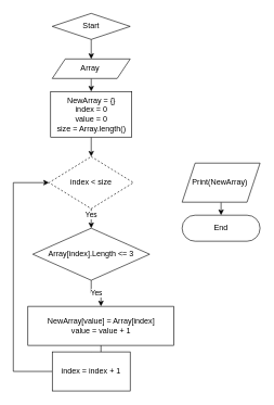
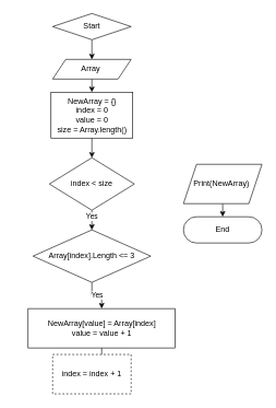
- <mxCell id="11" value="index &amp;lt; size" style="rhombus;whiteSpace=wrap;html=1;dashed=1;" vertex="1" parent="1"><mxGeometry x="75" y="240" width="130" height="80" as="geometry" /></mxCell>
+ <mxCell id="11" value="index &amp;lt; size" style="rhombus;whiteSpace=wrap;html=1;" vertex="1" parent="1"><mxGeometry x="75" y="240" width="130" height="80" as="geometry" /></mxCell>
- <mxCell id="14" style="edgeStyle=orthogonalEdgeStyle;rounded=0;orthogonalLoop=1;jettySize=auto;html=1;exitX=0;exitY=0.5;exitDx=0;exitDy=0;entryX=0;entryY=0.5;entryDx=0;entryDy=0;" edge="1" parent="1" source="15" target="11"><mxGeometry relative="1" as="geometry"><Array as="points"><mxPoint x="20" y="570" /><mxPoint x="20" y="280" /></Array></mxGeometry></mxCell>
- <mxCell id="15" value="index = index + 1" style="rounded=0;whiteSpace=wrap;html=1;" vertex="1" parent="1"><mxGeometry x="80" y="540" width="120" height="60" as="geometry" /></mxCell>
+ <mxCell id="15" value="index = index + 1" style="rounded=0;whiteSpace=wrap;html=1;dashed=1;" vertex="1" parent="1"><mxGeometry x="80" y="540" width="120" height="60" as="geometry" /></mxCell>
